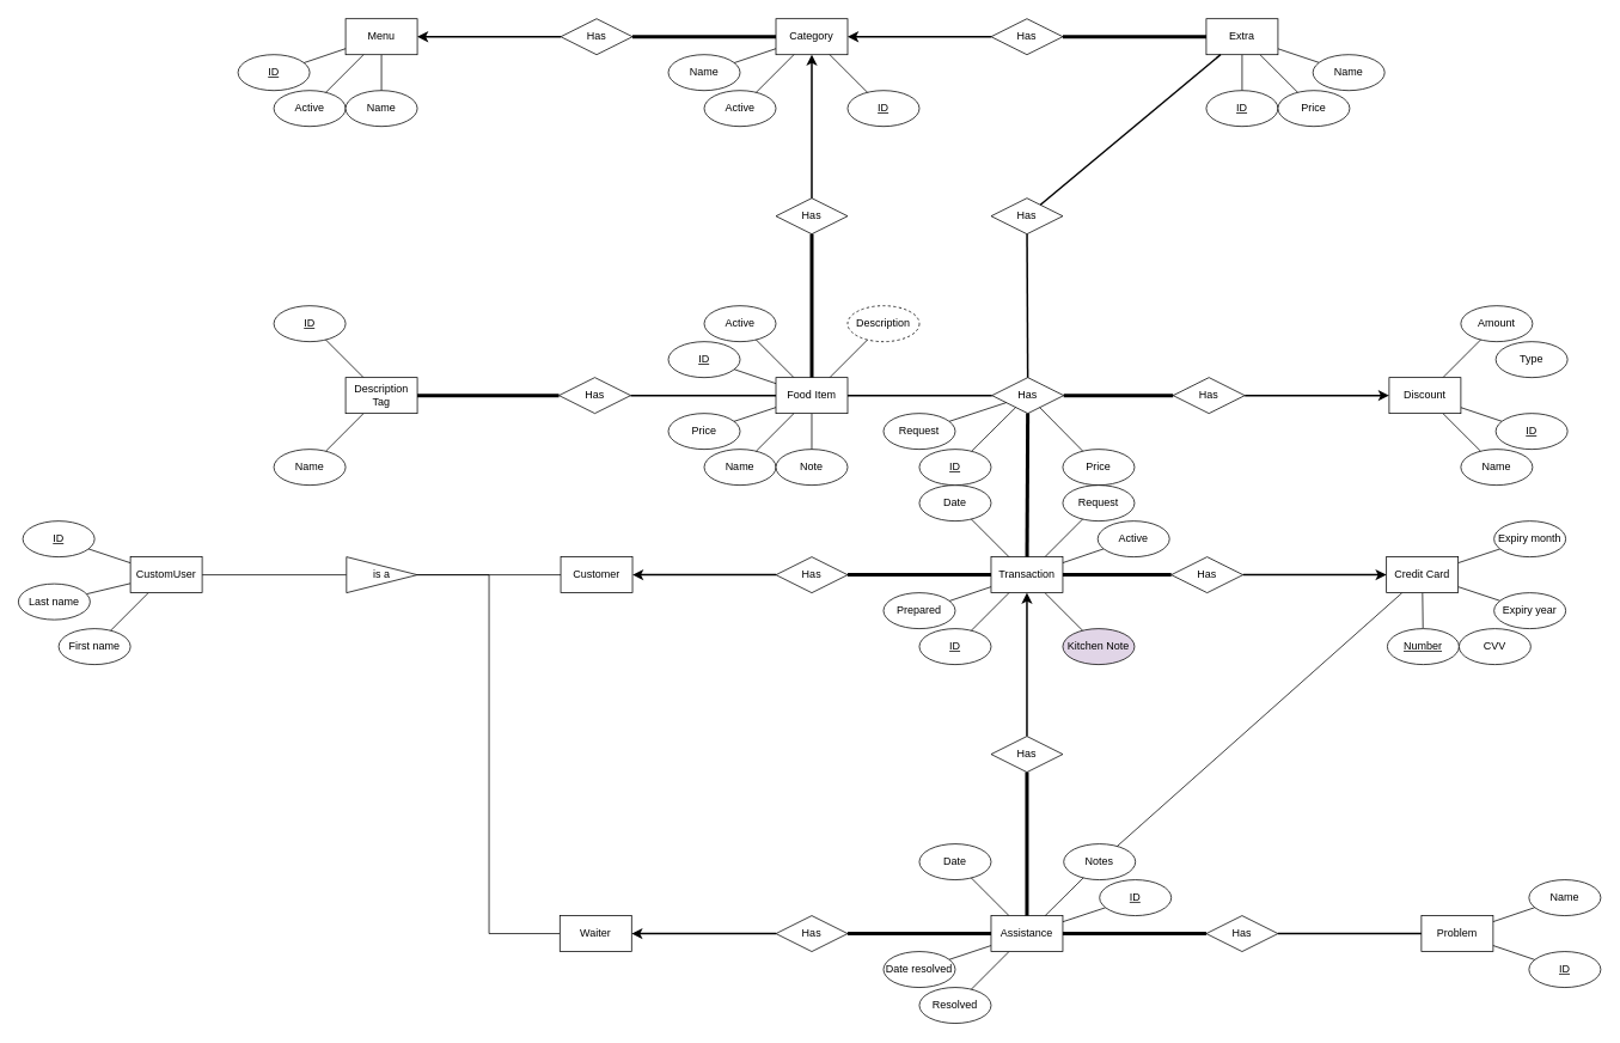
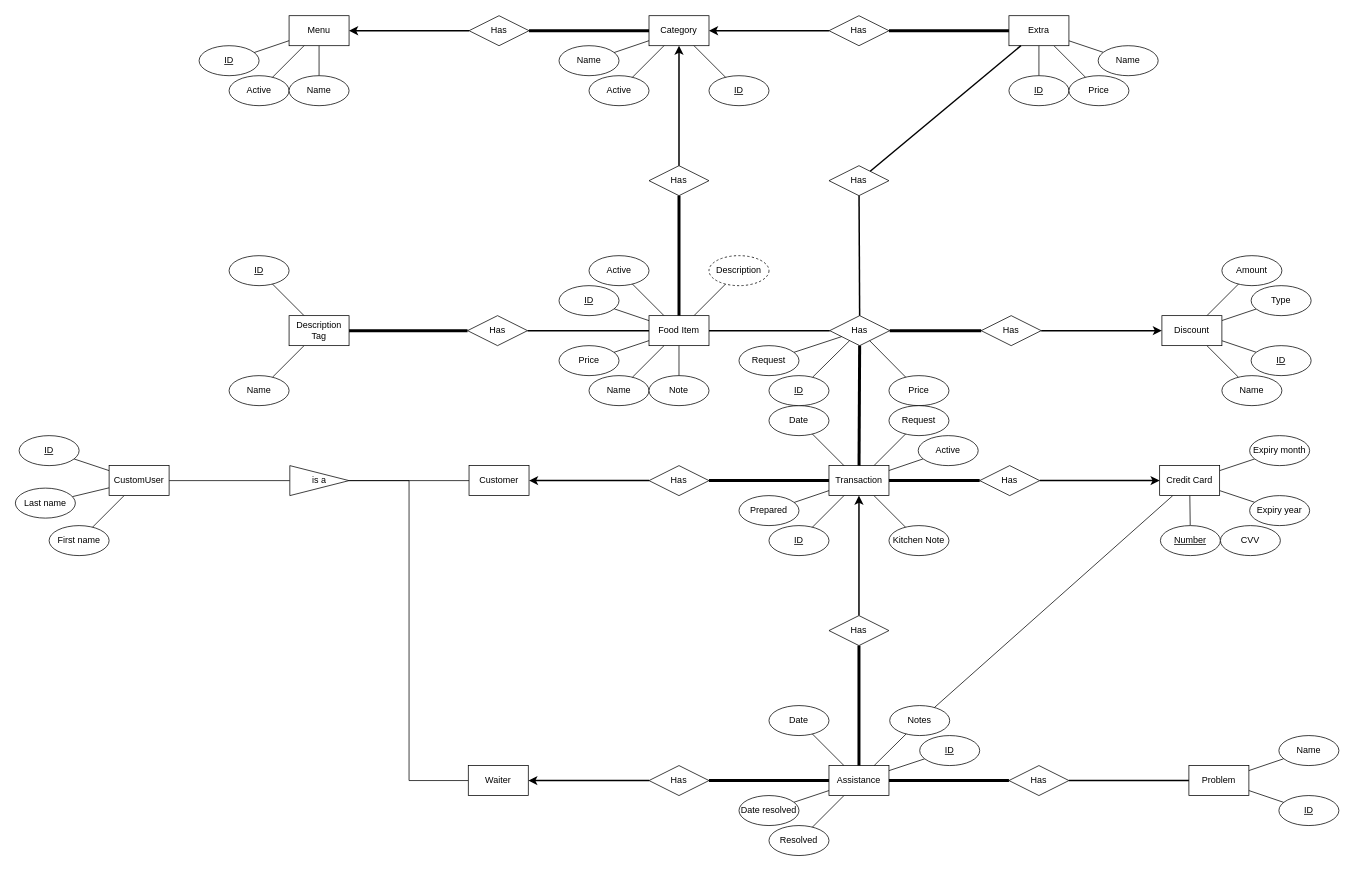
+ <mxCell id="75" style="edgeStyle=none;rounded=0;orthogonalLoop=1;jettySize=auto;html=1;endArrow=none;endFill=0;" parent="1" source="76" target="107" edge="1"><mxGeometry relative="1" as="geometry" /></mxCell>
- <mxCell id="132" value="Kitchen Note" style="ellipse;whiteSpace=wrap;html=1;fillColor=#e1d5e7;" parent="1" vertex="1"><mxGeometry x="1185" y="700" width="80" height="40" as="geometry" /></mxCell>
+ <mxCell id="132" value="Kitchen Note" style="ellipse;whiteSpace=wrap;html=1;" parent="1" vertex="1"><mxGeometry x="1185" y="700" width="80" height="40" as="geometry" /></mxCell>
